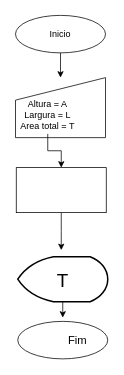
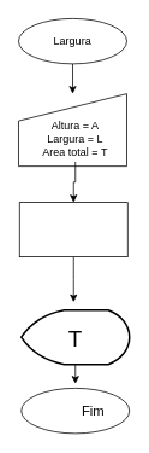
- <mxCell id="4" value="Inicio" style="text;strokeColor=none;align=center;fillColor=none;html=1;verticalAlign=middle;whiteSpace=wrap;rounded=0;" parent="1" vertex="1"><mxGeometry x="50" y="30" width="60" height="30" as="geometry" /></mxCell>
+ <mxCell id="4" value="Largura" style="text;strokeColor=none;align=center;fillColor=none;html=1;verticalAlign=middle;whiteSpace=wrap;rounded=0;" parent="1" vertex="1"><mxGeometry x="50" y="30" width="60" height="30" as="geometry" /></mxCell>
- <mxCell id="7" value="Altura = A&lt;br&gt;Largura = L&lt;br&gt;Area total = T" style="text;strokeColor=none;align=center;fillColor=none;html=1;verticalAlign=middle;whiteSpace=wrap;rounded=0;" parent="1" vertex="1"><mxGeometry x="25" y="128" width="76" height="50" as="geometry" /></mxCell>
+ <mxCell id="7" value="Altura = A&lt;br&gt;Largura = L&lt;br&gt;Area total = T" style="text;strokeColor=none;align=center;fillColor=none;html=1;verticalAlign=middle;whiteSpace=wrap;rounded=0;" parent="1" vertex="1"><mxGeometry x="45" y="128" width="76" height="50" as="geometry" /></mxCell>
